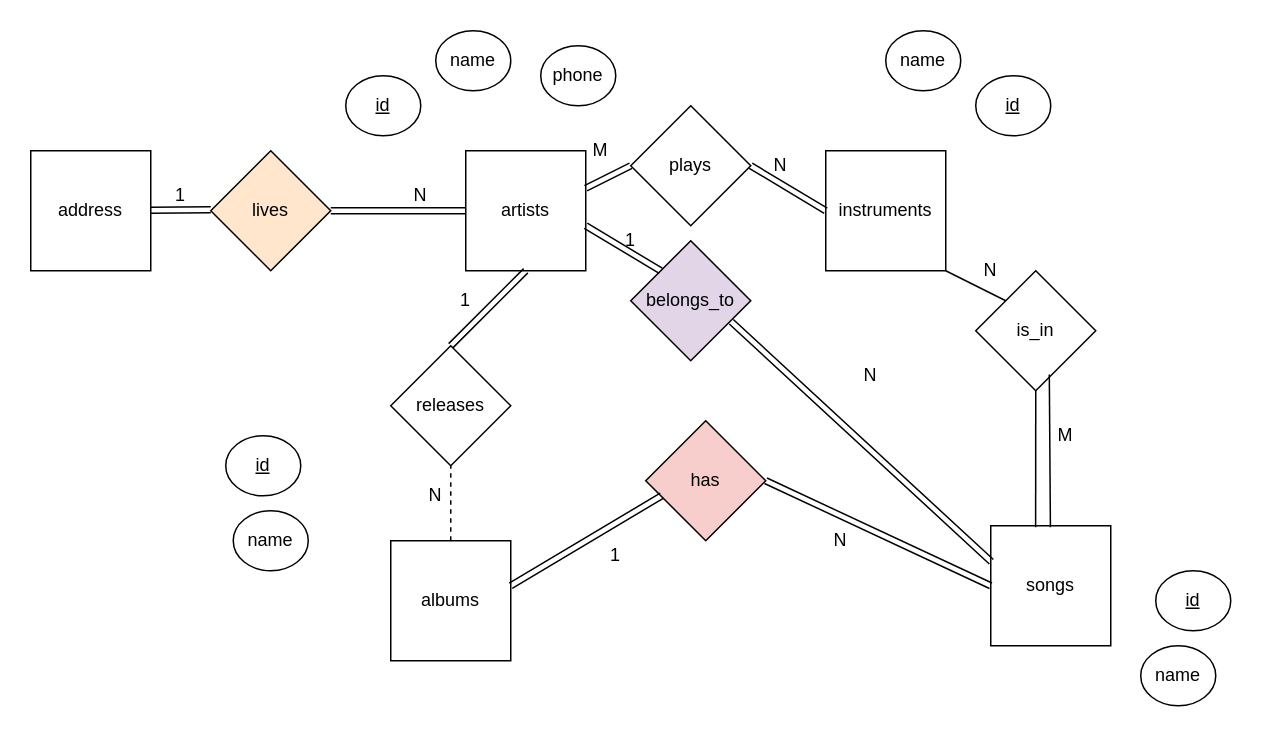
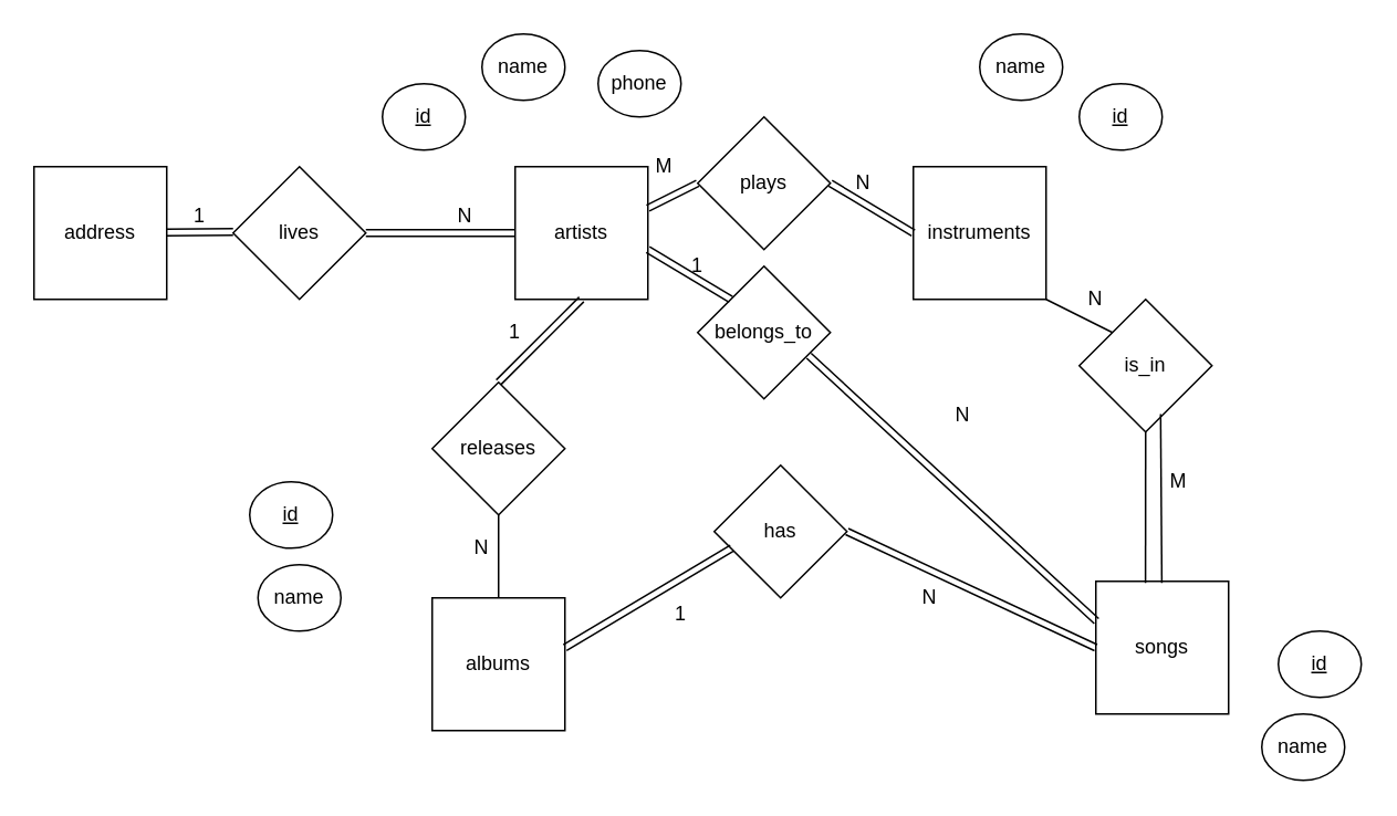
- <mxCell id="18" value="lives" style="rhombus;whiteSpace=wrap;html=1;fillColor=#ffe6cc;" vertex="1" parent="1"><mxGeometry x="140" y="100" width="80" height="80" as="geometry" /></mxCell>
+ <mxCell id="18" value="lives" style="rhombus;whiteSpace=wrap;html=1;" vertex="1" parent="1"><mxGeometry x="140" y="100" width="80" height="80" as="geometry" /></mxCell>
- <mxCell id="15" value="belongs_to" style="rhombus;whiteSpace=wrap;html=1;fillColor=#e1d5e7;" vertex="1" parent="1"><mxGeometry x="420" y="160" width="80" height="80" as="geometry" /></mxCell>
+ <mxCell id="15" value="belongs_to" style="rhombus;whiteSpace=wrap;html=1;" vertex="1" parent="1"><mxGeometry x="420" y="160" width="80" height="80" as="geometry" /></mxCell>
- <mxCell id="28" value="has" style="rhombus;whiteSpace=wrap;html=1;fillColor=#f8cecc;" vertex="1" parent="1"><mxGeometry x="430" y="280" width="80" height="80" as="geometry" /></mxCell>
+ <mxCell id="28" value="has" style="rhombus;whiteSpace=wrap;html=1;" vertex="1" parent="1"><mxGeometry x="430" y="280" width="80" height="80" as="geometry" /></mxCell>
- <mxCell id="43" value="" style="endArrow=none;html=1;entryX=0.5;entryY=1;entryDx=0;entryDy=0;exitX=0.5;exitY=0;exitDx=0;exitDy=0;dashed=1;" edge="1" parent="1" source="9" target="40"><mxGeometry width="50" height="50" relative="1" as="geometry"><mxPoint x="290" y="360" as="sourcePoint" /><mxPoint x="390.64" y="300" as="targetPoint" /></mxGeometry></mxCell>
+ <mxCell id="43" value="" style="endArrow=none;html=1;entryX=0.5;entryY=1;entryDx=0;entryDy=0;exitX=0.5;exitY=0;exitDx=0;exitDy=0;" edge="1" parent="1" source="9" target="40"><mxGeometry width="50" height="50" relative="1" as="geometry"><mxPoint x="290" y="360" as="sourcePoint" /><mxPoint x="390.64" y="300" as="targetPoint" /></mxGeometry></mxCell>
